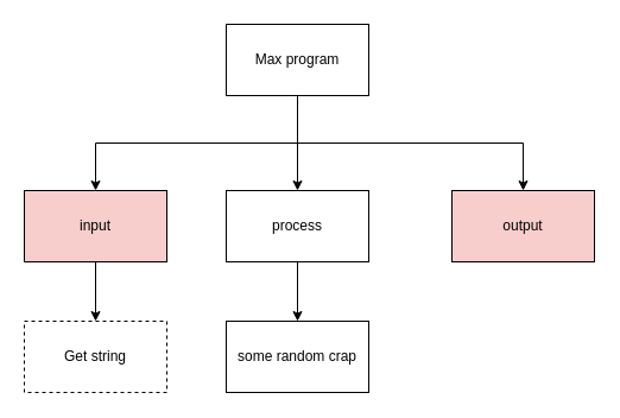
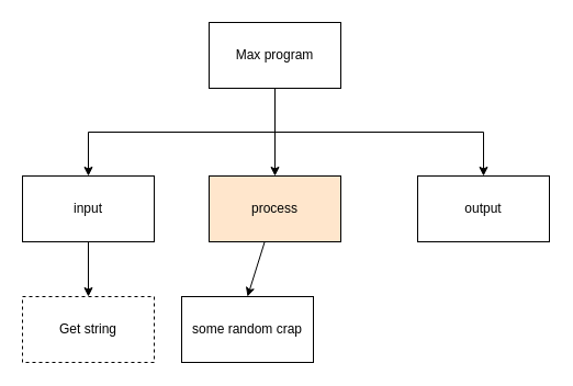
- <mxCell id="7" value="input" style="rounded=0;whiteSpace=wrap;html=1;fillColor=#f8cecc;" vertex="1" parent="1"><mxGeometry x="20" y="160" width="120" height="60" as="geometry" /></mxCell>
+ <mxCell id="7" value="input" style="rounded=0;whiteSpace=wrap;html=1;" vertex="1" parent="1"><mxGeometry x="20" y="160" width="120" height="60" as="geometry" /></mxCell>
- <mxCell id="10" value="process" style="rounded=0;whiteSpace=wrap;html=1;" vertex="1" parent="1"><mxGeometry x="190" y="160" width="120" height="60" as="geometry" /></mxCell>
+ <mxCell id="10" value="process" style="rounded=0;whiteSpace=wrap;html=1;fillColor=#ffe6cc;" vertex="1" parent="1"><mxGeometry x="190" y="160" width="120" height="60" as="geometry" /></mxCell>
- <mxCell id="11" value="output" style="rounded=0;whiteSpace=wrap;html=1;fillColor=#f8cecc;" vertex="1" parent="1"><mxGeometry x="380" y="160" width="120" height="60" as="geometry" /></mxCell>
+ <mxCell id="11" value="output" style="rounded=0;whiteSpace=wrap;html=1;" vertex="1" parent="1"><mxGeometry x="380" y="160" width="120" height="60" as="geometry" /></mxCell>
- <mxCell id="12" value="some random crap" style="rounded=0;whiteSpace=wrap;html=1;" vertex="1" parent="1"><mxGeometry x="190" y="270" width="120" height="60" as="geometry" /></mxCell>
+ <mxCell id="12" value="some random crap" style="rounded=0;whiteSpace=wrap;html=1;" vertex="1" parent="1"><mxGeometry x="165" y="270" width="120" height="60" as="geometry" /></mxCell>
